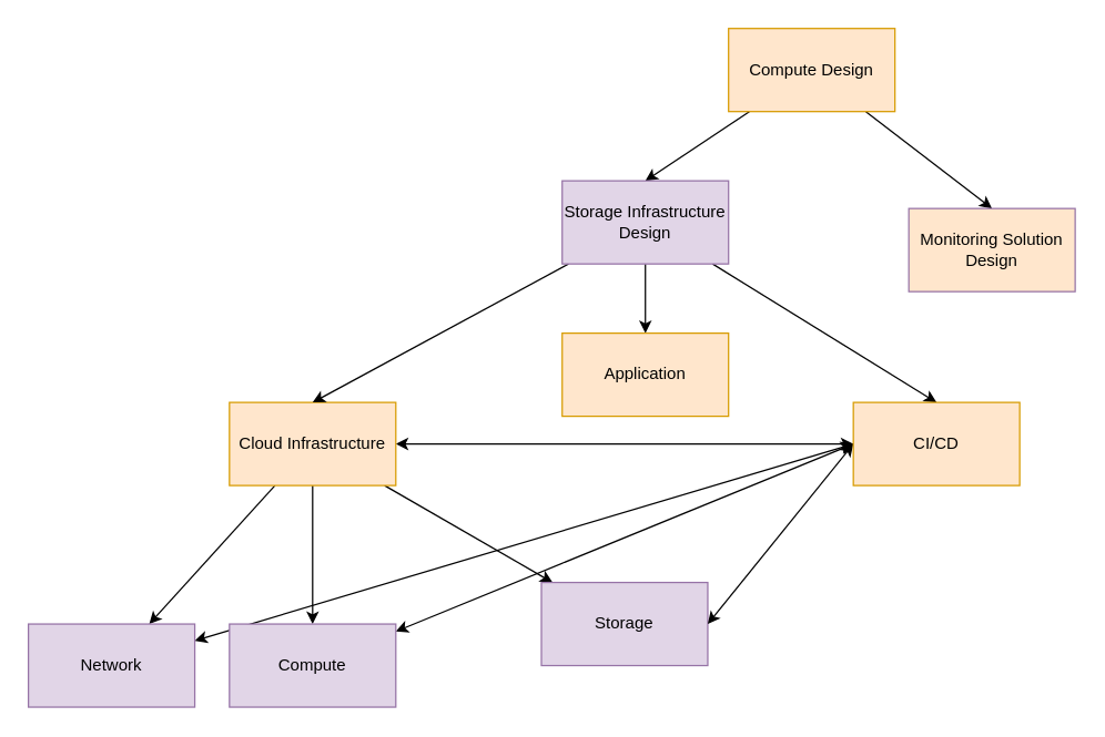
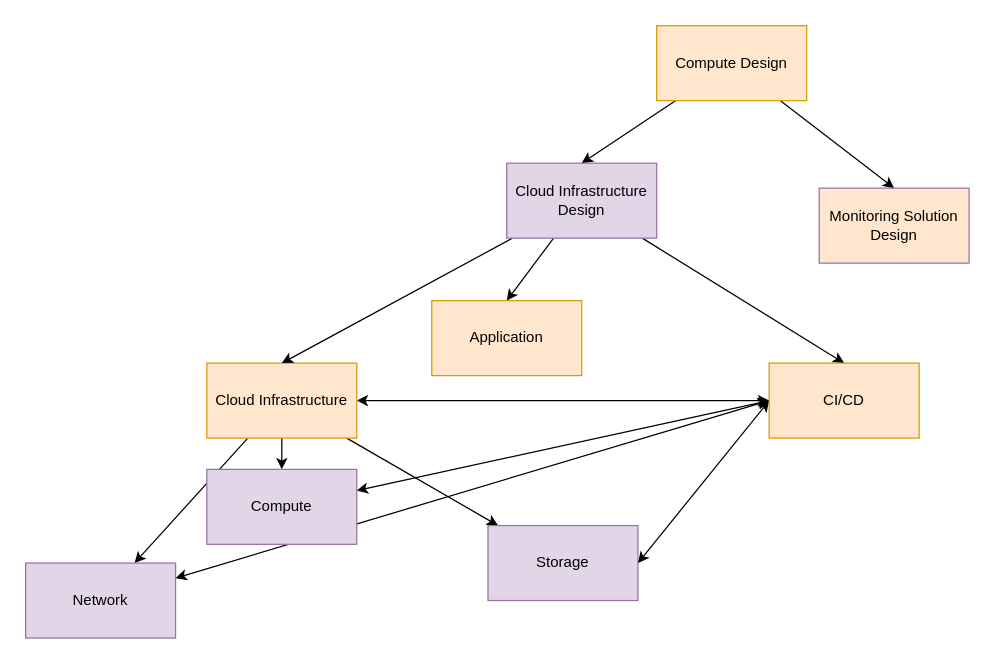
- <mxCell id="13" value="Storage Infrastructure Design" style="rounded=0;whiteSpace=wrap;html=1;fillColor=#e1d5e7;strokeColor=#9673a6;" vertex="1" parent="1"><mxGeometry x="405" y="130" width="120" height="60" as="geometry" /></mxCell>
+ <mxCell id="13" value="Cloud Infrastructure Design" style="rounded=0;whiteSpace=wrap;html=1;fillColor=#e1d5e7;strokeColor=#9673a6;" vertex="1" parent="1"><mxGeometry x="405" y="130" width="120" height="60" as="geometry" /></mxCell>
- <mxCell id="20" value="Application" style="rounded=0;whiteSpace=wrap;html=1;fillColor=#ffe6cc;strokeColor=#d79b00;" vertex="1" parent="1"><mxGeometry x="405" y="240" width="120" height="60" as="geometry" /></mxCell>
+ <mxCell id="20" value="Application" style="rounded=0;whiteSpace=wrap;html=1;fillColor=#ffe6cc;strokeColor=#d79b00;" vertex="1" parent="1"><mxGeometry x="345" y="240" width="120" height="60" as="geometry" /></mxCell>
- <mxCell id="18" value="Compute" style="rounded=0;whiteSpace=wrap;html=1;fillColor=#e1d5e7;strokeColor=#9673a6;" vertex="1" parent="1"><mxGeometry x="165" y="450" width="120" height="60" as="geometry" /></mxCell>
+ <mxCell id="18" value="Compute" style="rounded=0;whiteSpace=wrap;html=1;fillColor=#e1d5e7;strokeColor=#9673a6;" vertex="1" parent="1"><mxGeometry x="165" y="375" width="120" height="60" as="geometry" /></mxCell>
